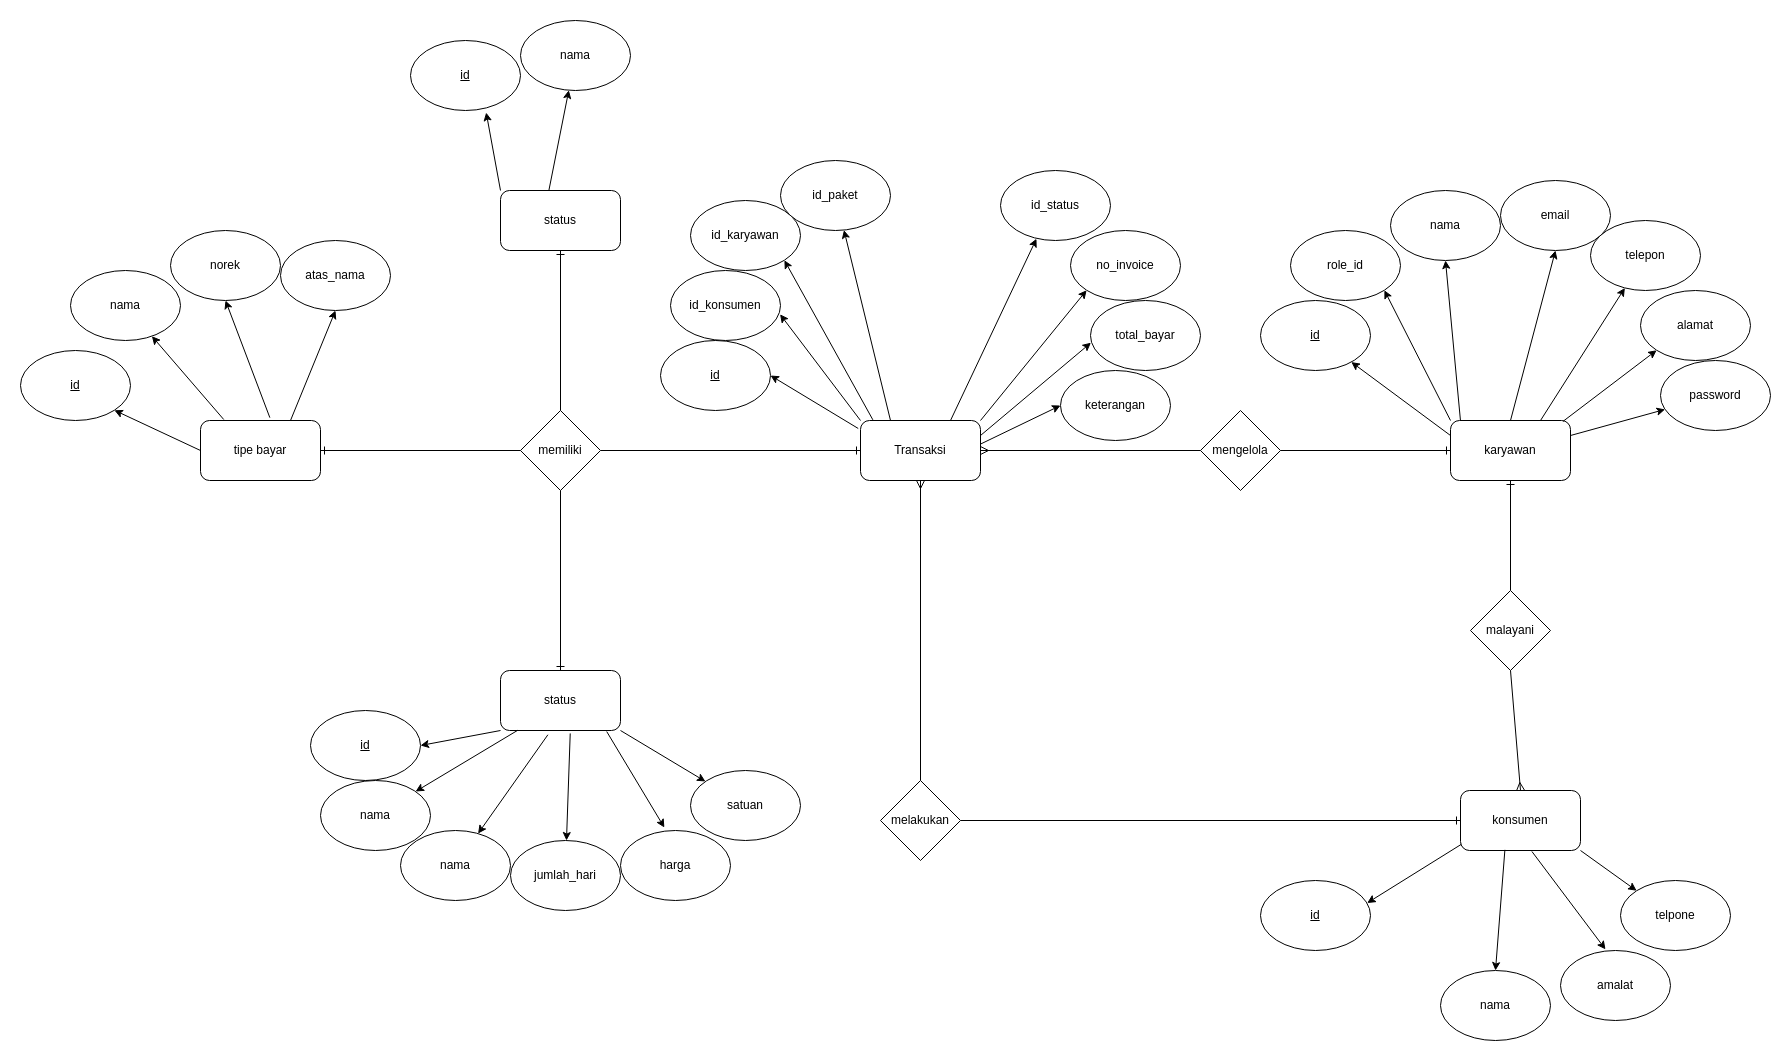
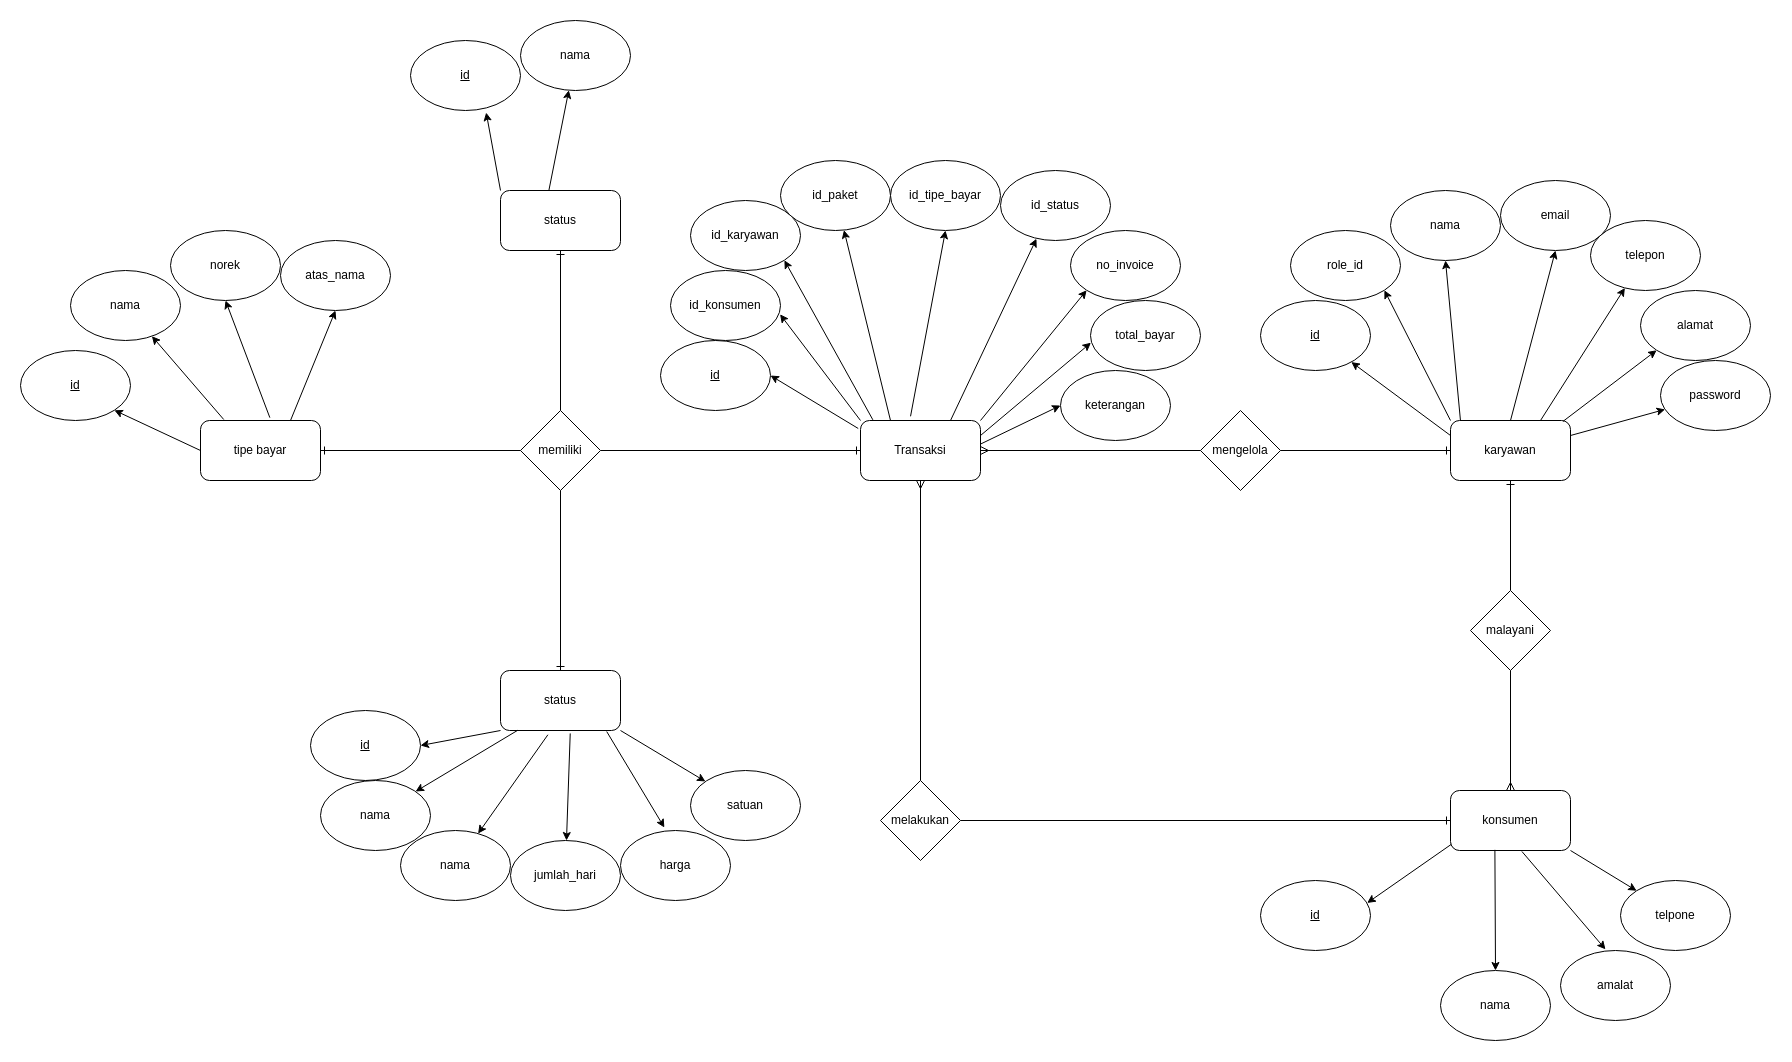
+ <mxCell id="13" value="id_tipe_bayar" style="ellipse;whiteSpace=wrap;html=1;" vertex="1" parent="1"><mxGeometry x="890" y="160" width="110" height="70" as="geometry" /></mxCell>
+ <mxCell id="14" value="" style="endArrow=classic;html=1;rounded=0;exitX=0.417;exitY=-0.07;exitDx=0;exitDy=0;exitPerimeter=0;entryX=0.5;entryY=1;entryDx=0;entryDy=0;" edge="1" parent="1" source="2" target="13"><mxGeometry width="50" height="50" relative="1" as="geometry"><mxPoint x="874" y="449" as="sourcePoint" /><mxPoint x="858" y="280" as="targetPoint" /></mxGeometry></mxCell>
- <mxCell id="42" value="konsumen" style="rounded=1;whiteSpace=wrap;html=1;" vertex="1" parent="1"><mxGeometry x="1460" y="790" width="120" height="60" as="geometry" /></mxCell>
+ <mxCell id="42" value="konsumen" style="rounded=1;whiteSpace=wrap;html=1;" vertex="1" parent="1"><mxGeometry x="1450" y="790" width="120" height="60" as="geometry" /></mxCell>
